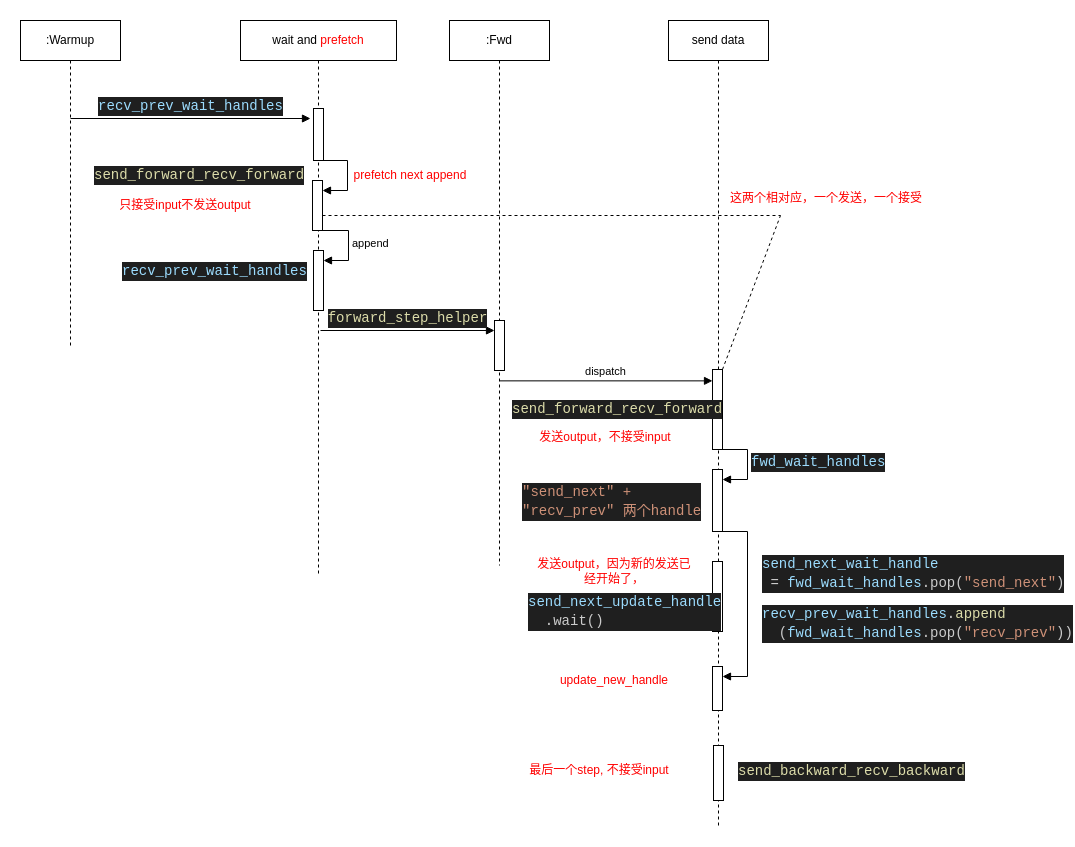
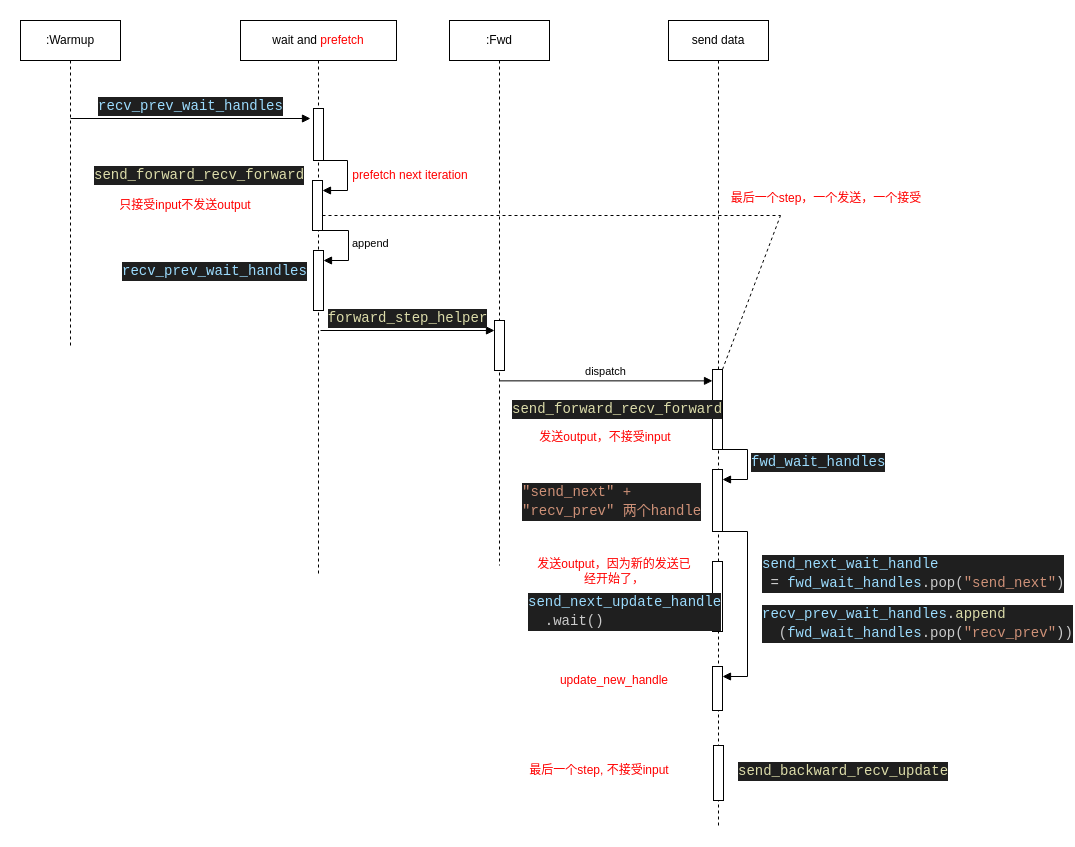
- <mxCell id="15" value="&lt;font color=&quot;#ff0000&quot;&gt;prefetch next append&lt;/font&gt;" style="text;html=1;align=center;verticalAlign=middle;whiteSpace=wrap;rounded=0;" vertex="1" parent="1"><mxGeometry x="350" y="160" width="120" height="30" as="geometry" /></mxCell>
+ <mxCell id="15" value="&lt;font color=&quot;#ff0000&quot;&gt;prefetch next iteration&lt;/font&gt;" style="text;html=1;align=center;verticalAlign=middle;whiteSpace=wrap;rounded=0;" vertex="1" parent="1"><mxGeometry x="350" y="160" width="120" height="30" as="geometry" /></mxCell>
- <mxCell id="30" value="&lt;font color=&quot;#ff0000&quot;&gt;这两个相对应，一个发送，一个接受&lt;/font&gt;" style="text;html=1;align=center;verticalAlign=middle;whiteSpace=wrap;rounded=0;" vertex="1" parent="1"><mxGeometry x="722" y="183" width="208" height="30" as="geometry" /></mxCell>
+ <mxCell id="30" value="&lt;font color=&quot;#ff0000&quot;&gt;最后一个step，一个发送，一个接受&lt;/font&gt;" style="text;html=1;align=center;verticalAlign=middle;whiteSpace=wrap;rounded=0;" vertex="1" parent="1"><mxGeometry x="722" y="183" width="208" height="30" as="geometry" /></mxCell>
- <mxCell id="36" value="&lt;div style=&quot;color: #cccccc;background-color: #1f1f1f;font-family: Consolas, 'Courier New', monospace;font-weight: normal;font-size: 14px;line-height: 19px;white-space: pre;&quot;&gt;&lt;div&gt;&lt;span style=&quot;color: #dcdcaa;&quot;&gt;send_backward_recv_backward&lt;/span&gt;&lt;/div&gt;&lt;/div&gt;" style="text;whiteSpace=wrap;html=1;" vertex="1" parent="1"><mxGeometry x="736" y="755" width="220" height="30" as="geometry" /></mxCell>
+ <mxCell id="36" value="&lt;div style=&quot;color: #cccccc;background-color: #1f1f1f;font-family: Consolas, 'Courier New', monospace;font-weight: normal;font-size: 14px;line-height: 19px;white-space: pre;&quot;&gt;&lt;div&gt;&lt;span style=&quot;color: #dcdcaa;&quot;&gt;send_backward_recv_update&lt;/span&gt;&lt;/div&gt;&lt;/div&gt;" style="text;whiteSpace=wrap;html=1;" vertex="1" parent="1"><mxGeometry x="736" y="755" width="220" height="30" as="geometry" /></mxCell>
